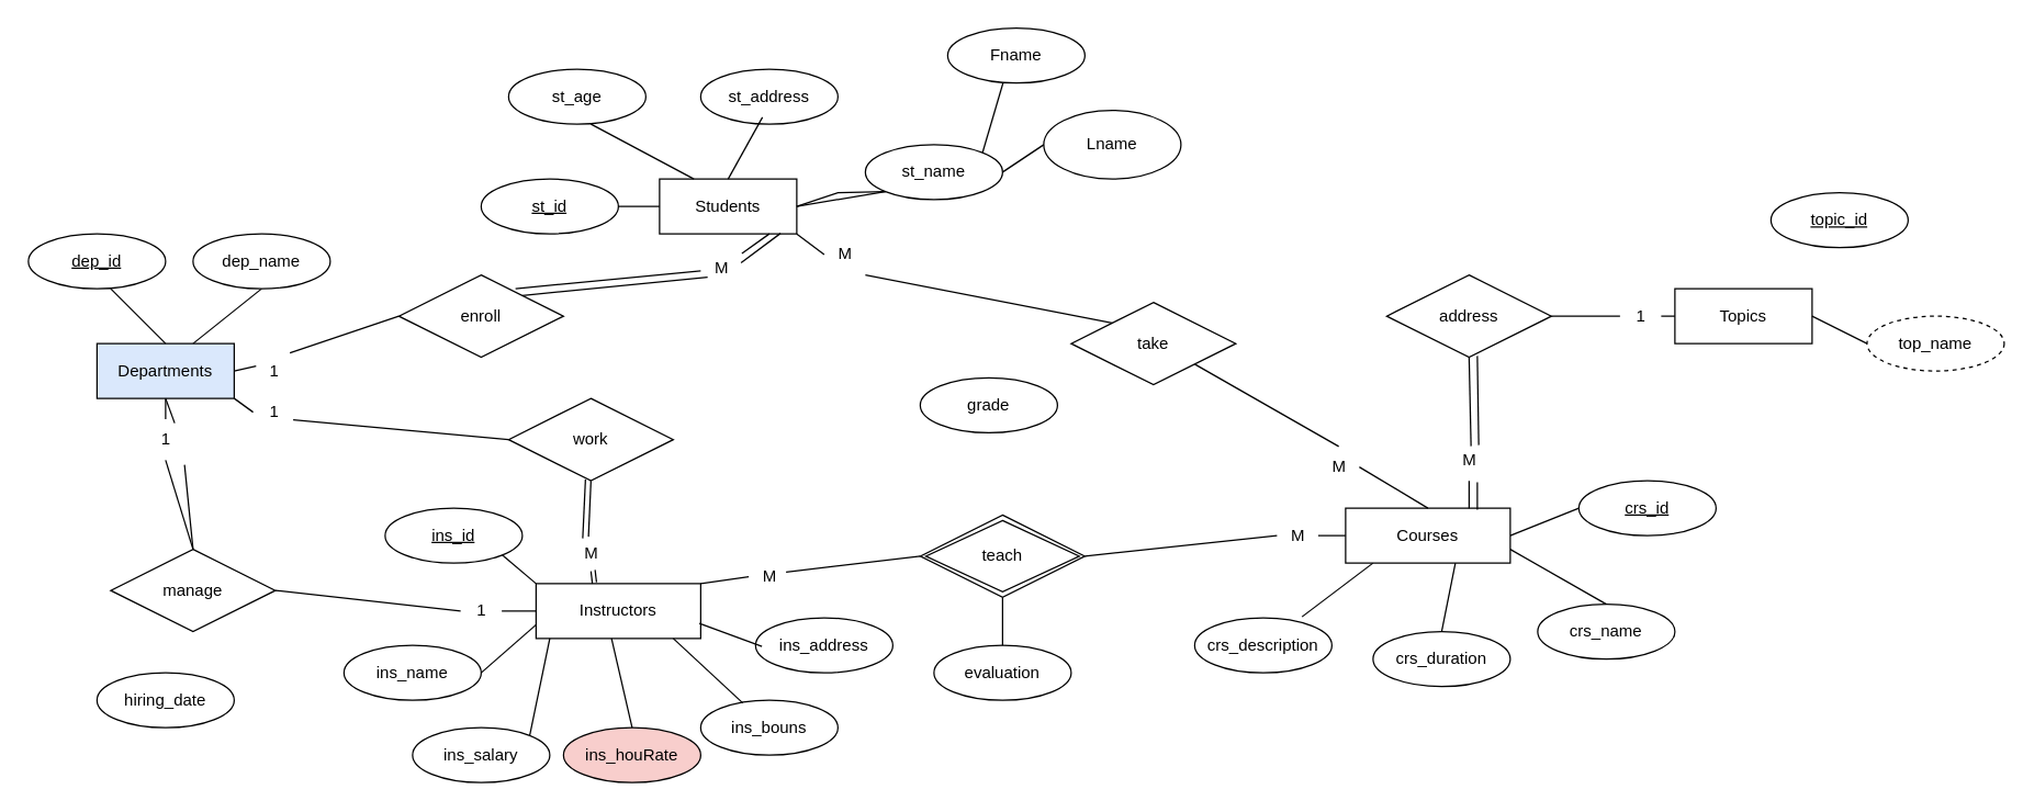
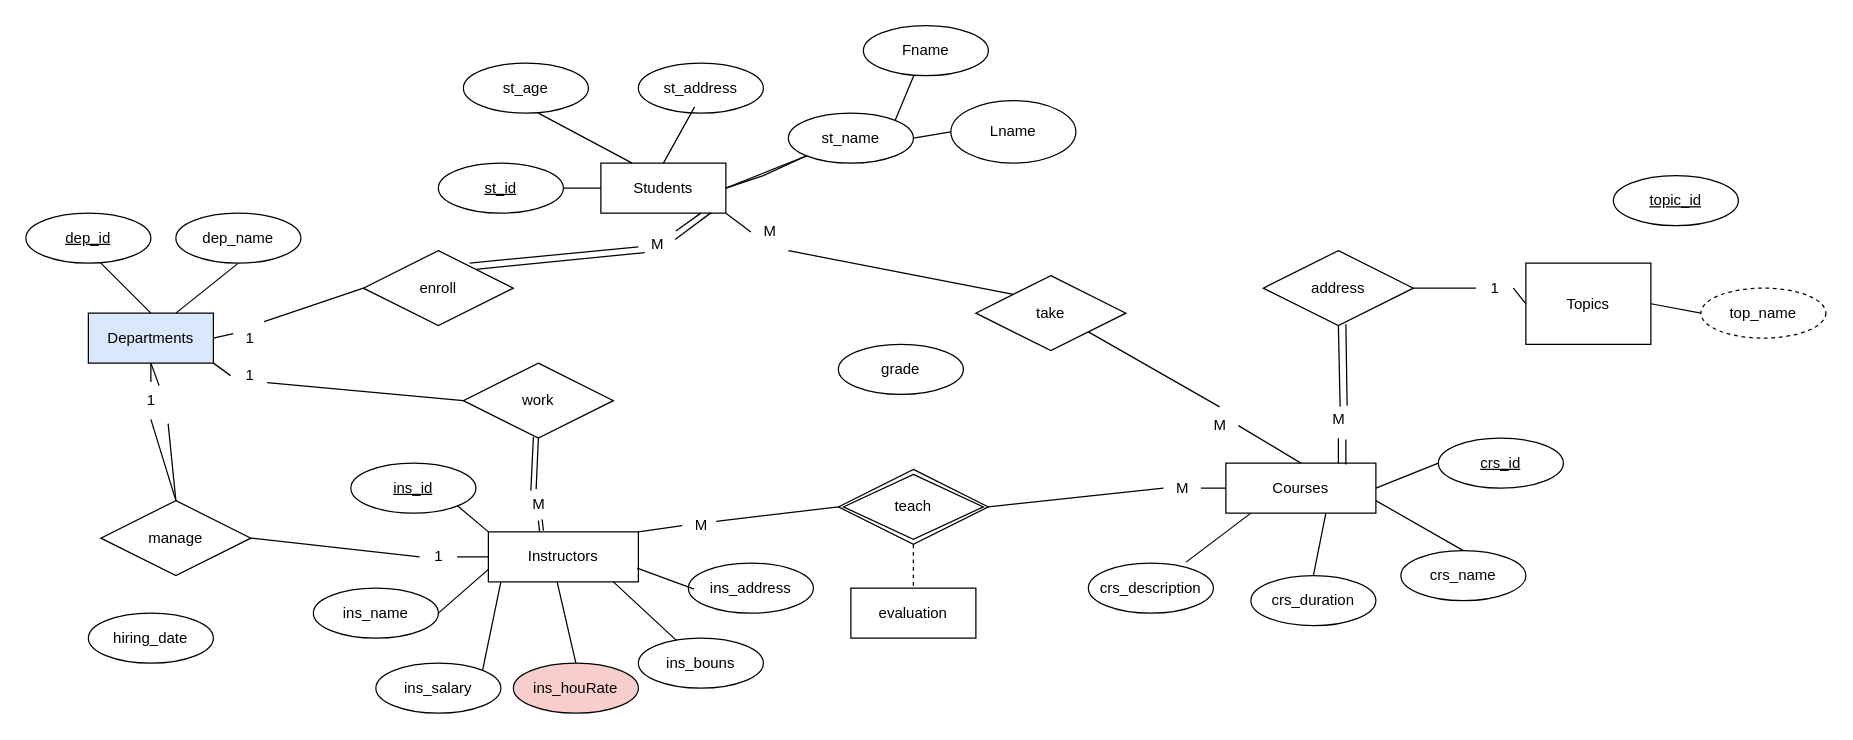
- <mxCell id="6" value="st_name" style="ellipse;whiteSpace=wrap;html=1;align=center;" parent="1" vertex="1"><mxGeometry x="630" y="105" width="100" height="40" as="geometry" /></mxCell>
+ <mxCell id="6" value="st_name" style="ellipse;whiteSpace=wrap;html=1;align=center;" parent="1" vertex="1"><mxGeometry x="630" y="90" width="100" height="40" as="geometry" /></mxCell>
- <mxCell id="43" value="Topics" style="whiteSpace=wrap;html=1;align=center;" parent="1" vertex="1"><mxGeometry x="1220" y="210" width="100" height="40" as="geometry" /></mxCell>
+ <mxCell id="43" value="Topics" style="whiteSpace=wrap;html=1;align=center;" parent="1" vertex="1"><mxGeometry x="1220" y="210" width="100" height="65" as="geometry" /></mxCell>
- <mxCell id="87" value="" style="endArrow=none;html=1;rounded=0;exitX=0.5;exitY=1;exitDx=0;exitDy=0;entryX=0.5;entryY=0;entryDx=0;entryDy=0;" parent="1" source="79" target="86" edge="1"><mxGeometry relative="1" as="geometry"><mxPoint x="835" y="310" as="sourcePoint" /><mxPoint x="845" y="330" as="targetPoint" /></mxGeometry></mxCell>
+ <mxCell id="87" value="" style="endArrow=none;html=1;rounded=0;exitX=0.5;exitY=1;exitDx=0;exitDy=0;entryX=0.5;entryY=0;entryDx=0;entryDy=0;dashed=1;" parent="1" source="79" target="86" edge="1"><mxGeometry relative="1" as="geometry"><mxPoint x="835" y="310" as="sourcePoint" /><mxPoint x="845" y="330" as="targetPoint" /></mxGeometry></mxCell>
- <mxCell id="86" value="evaluation" style="ellipse;whiteSpace=wrap;html=1;align=center;movable=1;resizable=1;rotatable=1;deletable=1;editable=1;locked=0;connectable=1;" parent="1" vertex="1"><mxGeometry x="680" y="470" width="100" height="40" as="geometry" /></mxCell>
+ <mxCell id="86" value="evaluation" style="whiteSpace=wrap;html=1;align=center;movable=1;resizable=1;rotatable=1;deletable=1;editable=1;locked=0;connectable=1;rounded=0;" parent="1" vertex="1"><mxGeometry x="680" y="470" width="100" height="40" as="geometry" /></mxCell>
